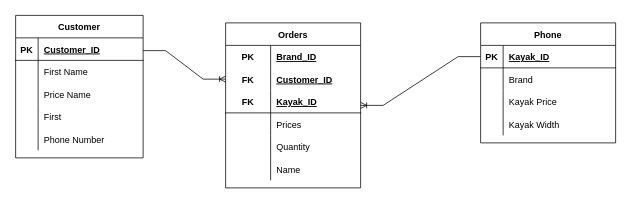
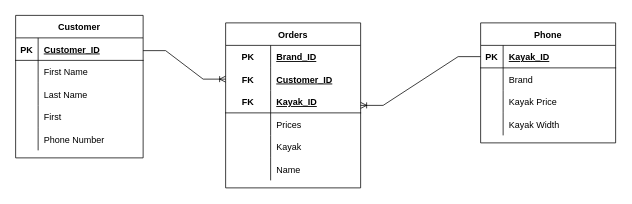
- <mxCell id="11" value="Price Name" style="shape=partialRectangle;connectable=0;fillColor=none;top=0;left=0;bottom=0;right=0;align=left;spacingLeft=6;overflow=hidden;" vertex="1" parent="9"><mxGeometry x="30" width="140" height="30" as="geometry"><mxRectangle width="140" height="30" as="alternateBounds" /></mxGeometry></mxCell>
+ <mxCell id="11" value="Last Name" style="shape=partialRectangle;connectable=0;fillColor=none;top=0;left=0;bottom=0;right=0;align=left;spacingLeft=6;overflow=hidden;" vertex="1" parent="9"><mxGeometry x="30" width="140" height="30" as="geometry"><mxRectangle width="140" height="30" as="alternateBounds" /></mxGeometry></mxCell>
- <mxCell id="46" value="Quantity" style="shape=partialRectangle;connectable=0;fillColor=none;top=0;left=0;bottom=0;right=0;align=left;spacingLeft=6;overflow=hidden;" vertex="1" parent="44"><mxGeometry x="60" width="120" height="30" as="geometry"><mxRectangle width="120" height="30" as="alternateBounds" /></mxGeometry></mxCell>
+ <mxCell id="46" value="Kayak" style="shape=partialRectangle;connectable=0;fillColor=none;top=0;left=0;bottom=0;right=0;align=left;spacingLeft=6;overflow=hidden;" vertex="1" parent="44"><mxGeometry x="60" width="120" height="30" as="geometry"><mxRectangle width="120" height="30" as="alternateBounds" /></mxGeometry></mxCell>
